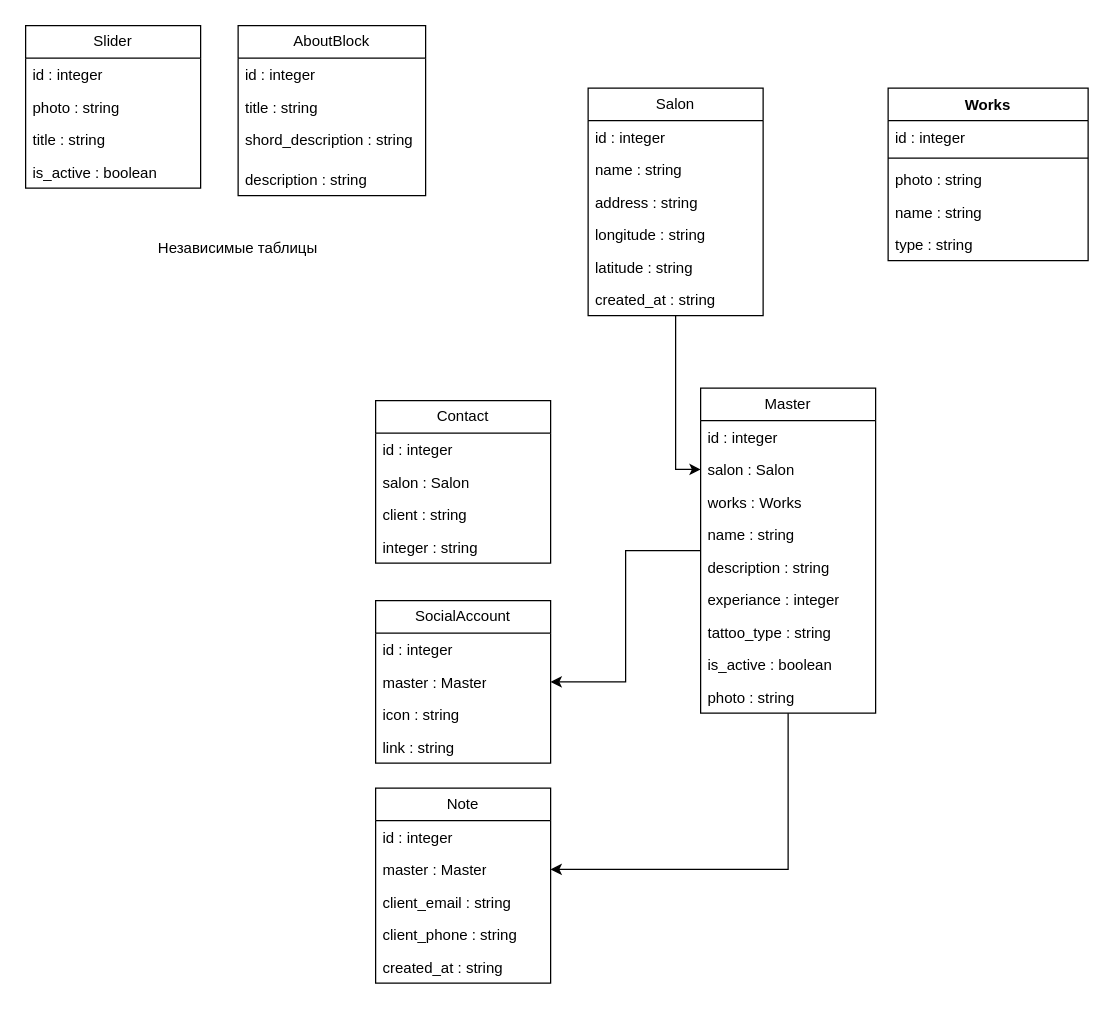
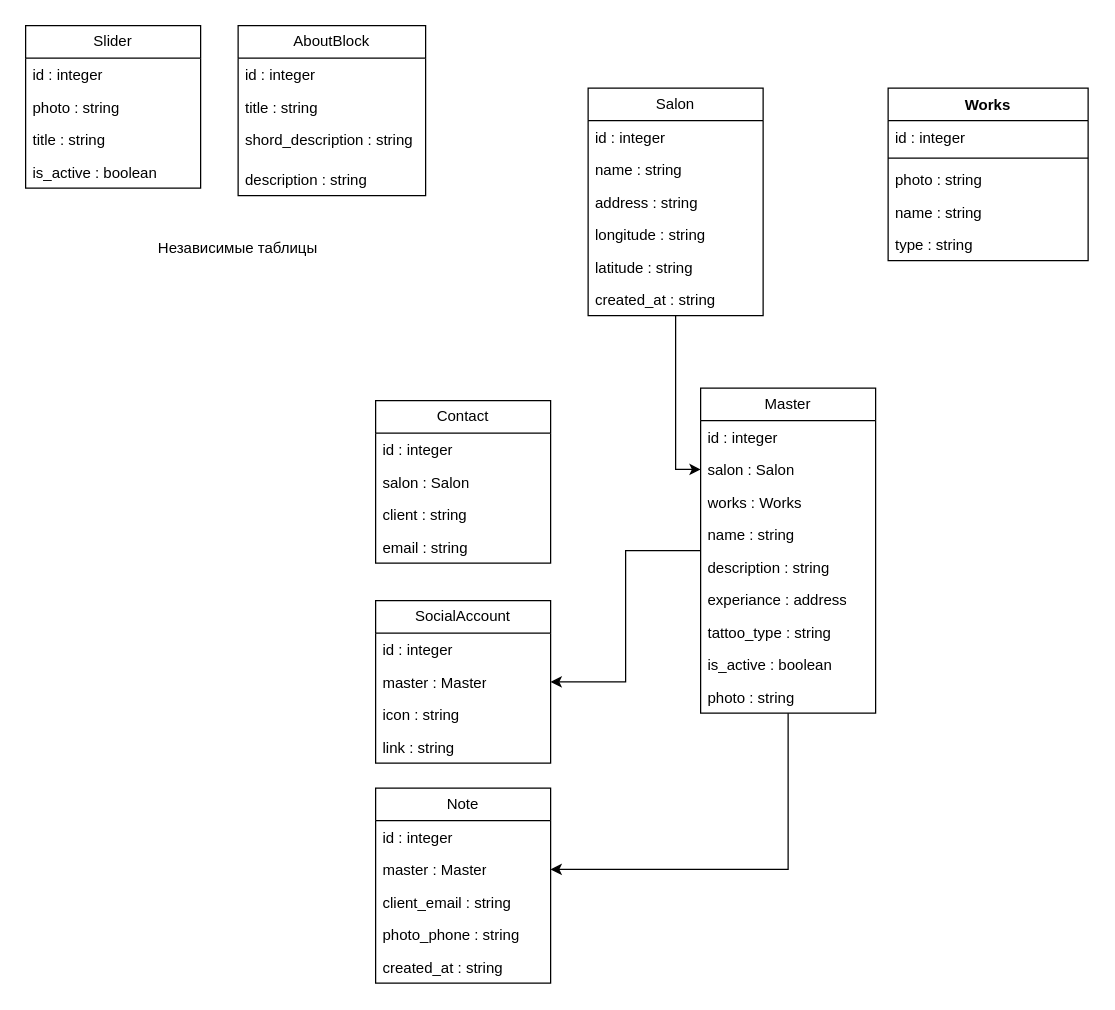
- <mxCell id="19" value="integer : string" style="text;strokeColor=none;fillColor=none;align=left;verticalAlign=top;spacingLeft=4;spacingRight=4;overflow=hidden;rotatable=0;points=[[0,0.5],[1,0.5]];portConstraint=eastwest;whiteSpace=wrap;html=1;" vertex="1" parent="15"><mxGeometry y="104" width="140" height="26" as="geometry" /></mxCell>
+ <mxCell id="19" value="email : string" style="text;strokeColor=none;fillColor=none;align=left;verticalAlign=top;spacingLeft=4;spacingRight=4;overflow=hidden;rotatable=0;points=[[0,0.5],[1,0.5]];portConstraint=eastwest;whiteSpace=wrap;html=1;" vertex="1" parent="15"><mxGeometry y="104" width="140" height="26" as="geometry" /></mxCell>
- <mxCell id="39" value="experiance : integer" style="text;strokeColor=none;fillColor=none;align=left;verticalAlign=top;spacingLeft=4;spacingRight=4;overflow=hidden;rotatable=0;points=[[0,0.5],[1,0.5]];portConstraint=eastwest;whiteSpace=wrap;html=1;" vertex="1" parent="33"><mxGeometry y="156" width="140" height="26" as="geometry" /></mxCell>
+ <mxCell id="39" value="experiance : address" style="text;strokeColor=none;fillColor=none;align=left;verticalAlign=top;spacingLeft=4;spacingRight=4;overflow=hidden;rotatable=0;points=[[0,0.5],[1,0.5]];portConstraint=eastwest;whiteSpace=wrap;html=1;" vertex="1" parent="33"><mxGeometry y="156" width="140" height="26" as="geometry" /></mxCell>
- <mxCell id="52" value="client_phone : string" style="text;strokeColor=none;fillColor=none;align=left;verticalAlign=top;spacingLeft=4;spacingRight=4;overflow=hidden;rotatable=0;points=[[0,0.5],[1,0.5]];portConstraint=eastwest;whiteSpace=wrap;html=1;" vertex="1" parent="48"><mxGeometry y="104" width="140" height="26" as="geometry" /></mxCell>
+ <mxCell id="52" value="photo_phone : string" style="text;strokeColor=none;fillColor=none;align=left;verticalAlign=top;spacingLeft=4;spacingRight=4;overflow=hidden;rotatable=0;points=[[0,0.5],[1,0.5]];portConstraint=eastwest;whiteSpace=wrap;html=1;" vertex="1" parent="48"><mxGeometry y="104" width="140" height="26" as="geometry" /></mxCell>
